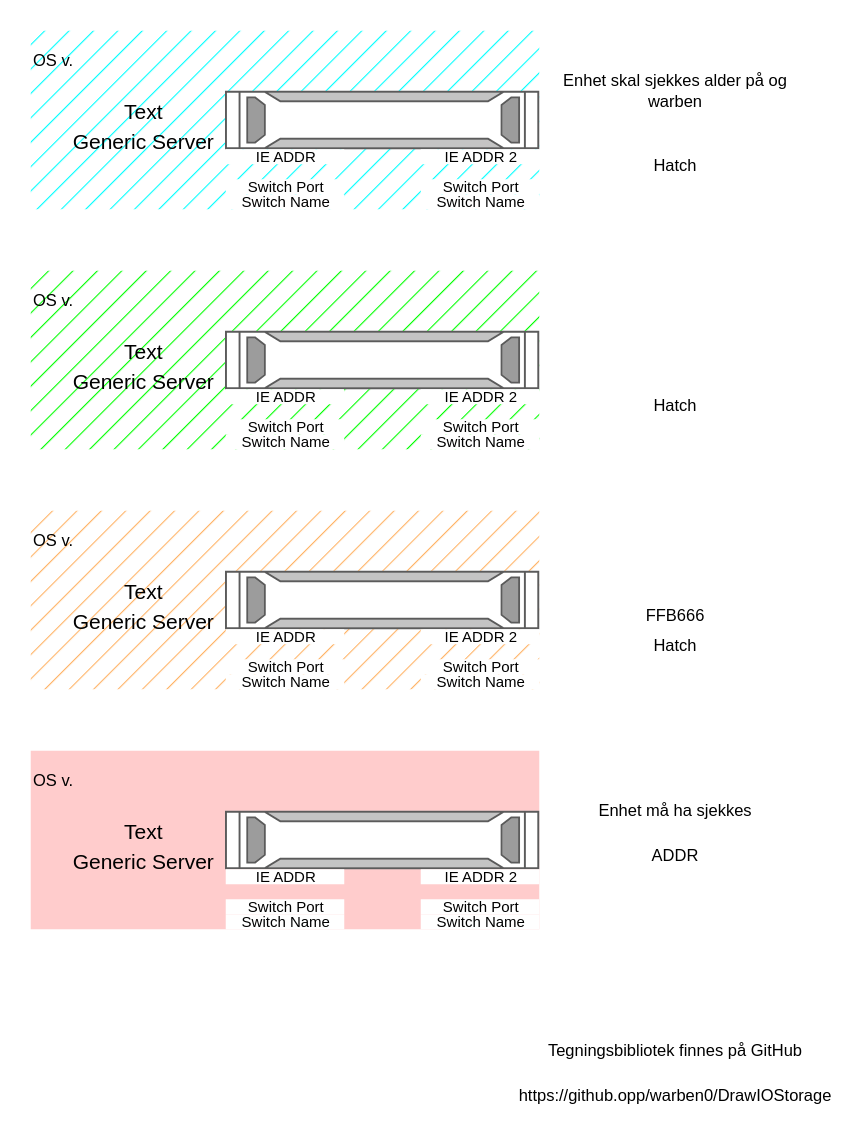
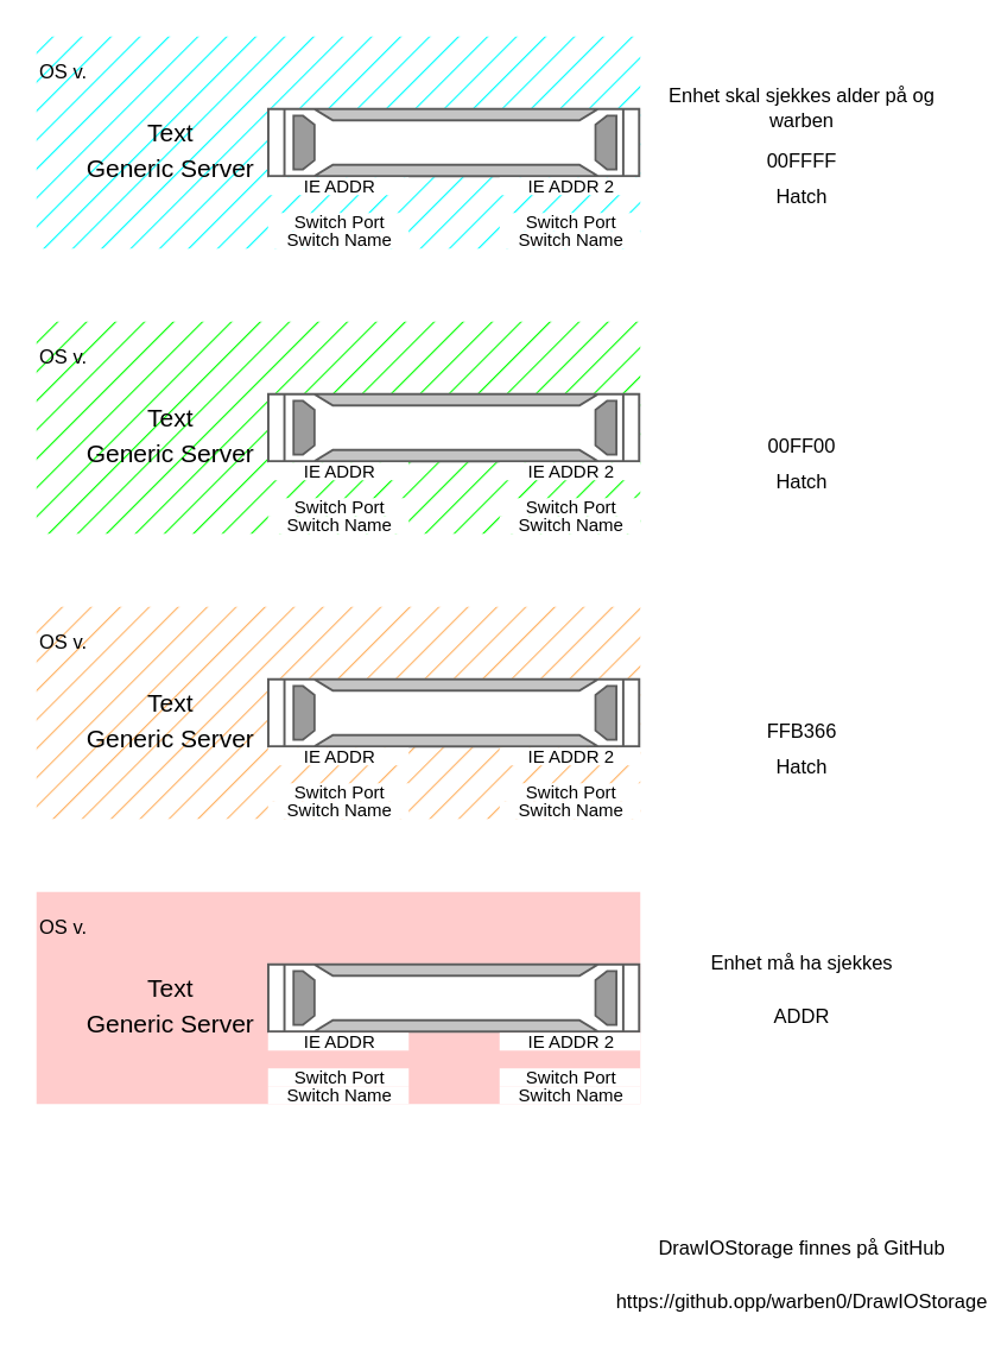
+ <mxCell id="14" value="00FFFF" style="text;html=1;strokeColor=none;fillColor=none;align=center;verticalAlign=middle;whiteSpace=wrap;rounded=0;fontSize=11;fontFamily=Helvetica;fontColor=default;" vertex="1" parent="1"><mxGeometry x="360" y="80" width="180" height="20" as="geometry" /></mxCell>
+ <mxCell id="27" value="00FF00" style="text;html=1;strokeColor=none;fillColor=none;align=center;verticalAlign=middle;whiteSpace=wrap;rounded=0;fontSize=11;fontFamily=Helvetica;fontColor=default;" vertex="1" parent="1"><mxGeometry x="360" y="240" width="180" height="20" as="geometry" /></mxCell>
- <mxCell id="40" value="FFB666" style="text;html=1;strokeColor=none;fillColor=none;align=center;verticalAlign=middle;whiteSpace=wrap;rounded=0;fontSize=11;fontFamily=Helvetica;fontColor=default;" vertex="1" parent="1"><mxGeometry x="360" y="400" width="180" height="20" as="geometry" /></mxCell>
+ <mxCell id="40" value="FFB366" style="text;html=1;strokeColor=none;fillColor=none;align=center;verticalAlign=middle;whiteSpace=wrap;rounded=0;fontSize=11;fontFamily=Helvetica;fontColor=default;" vertex="1" parent="1"><mxGeometry x="360" y="400" width="180" height="20" as="geometry" /></mxCell>
- <mxCell id="55" value="Tegningsbibliotek finnes på GitHub" style="text;html=1;strokeColor=none;fillColor=none;align=center;verticalAlign=middle;whiteSpace=wrap;rounded=0;fontSize=11;fontFamily=Helvetica;fontColor=default;" vertex="1" parent="1"><mxGeometry x="360" y="680" width="180" height="40" as="geometry" /></mxCell>
+ <mxCell id="55" value="DrawIOStorage finnes på GitHub" style="text;html=1;strokeColor=none;fillColor=none;align=center;verticalAlign=middle;whiteSpace=wrap;rounded=0;fontSize=11;fontFamily=Helvetica;fontColor=default;" vertex="1" parent="1"><mxGeometry x="360" y="680" width="180" height="40" as="geometry" /></mxCell>
